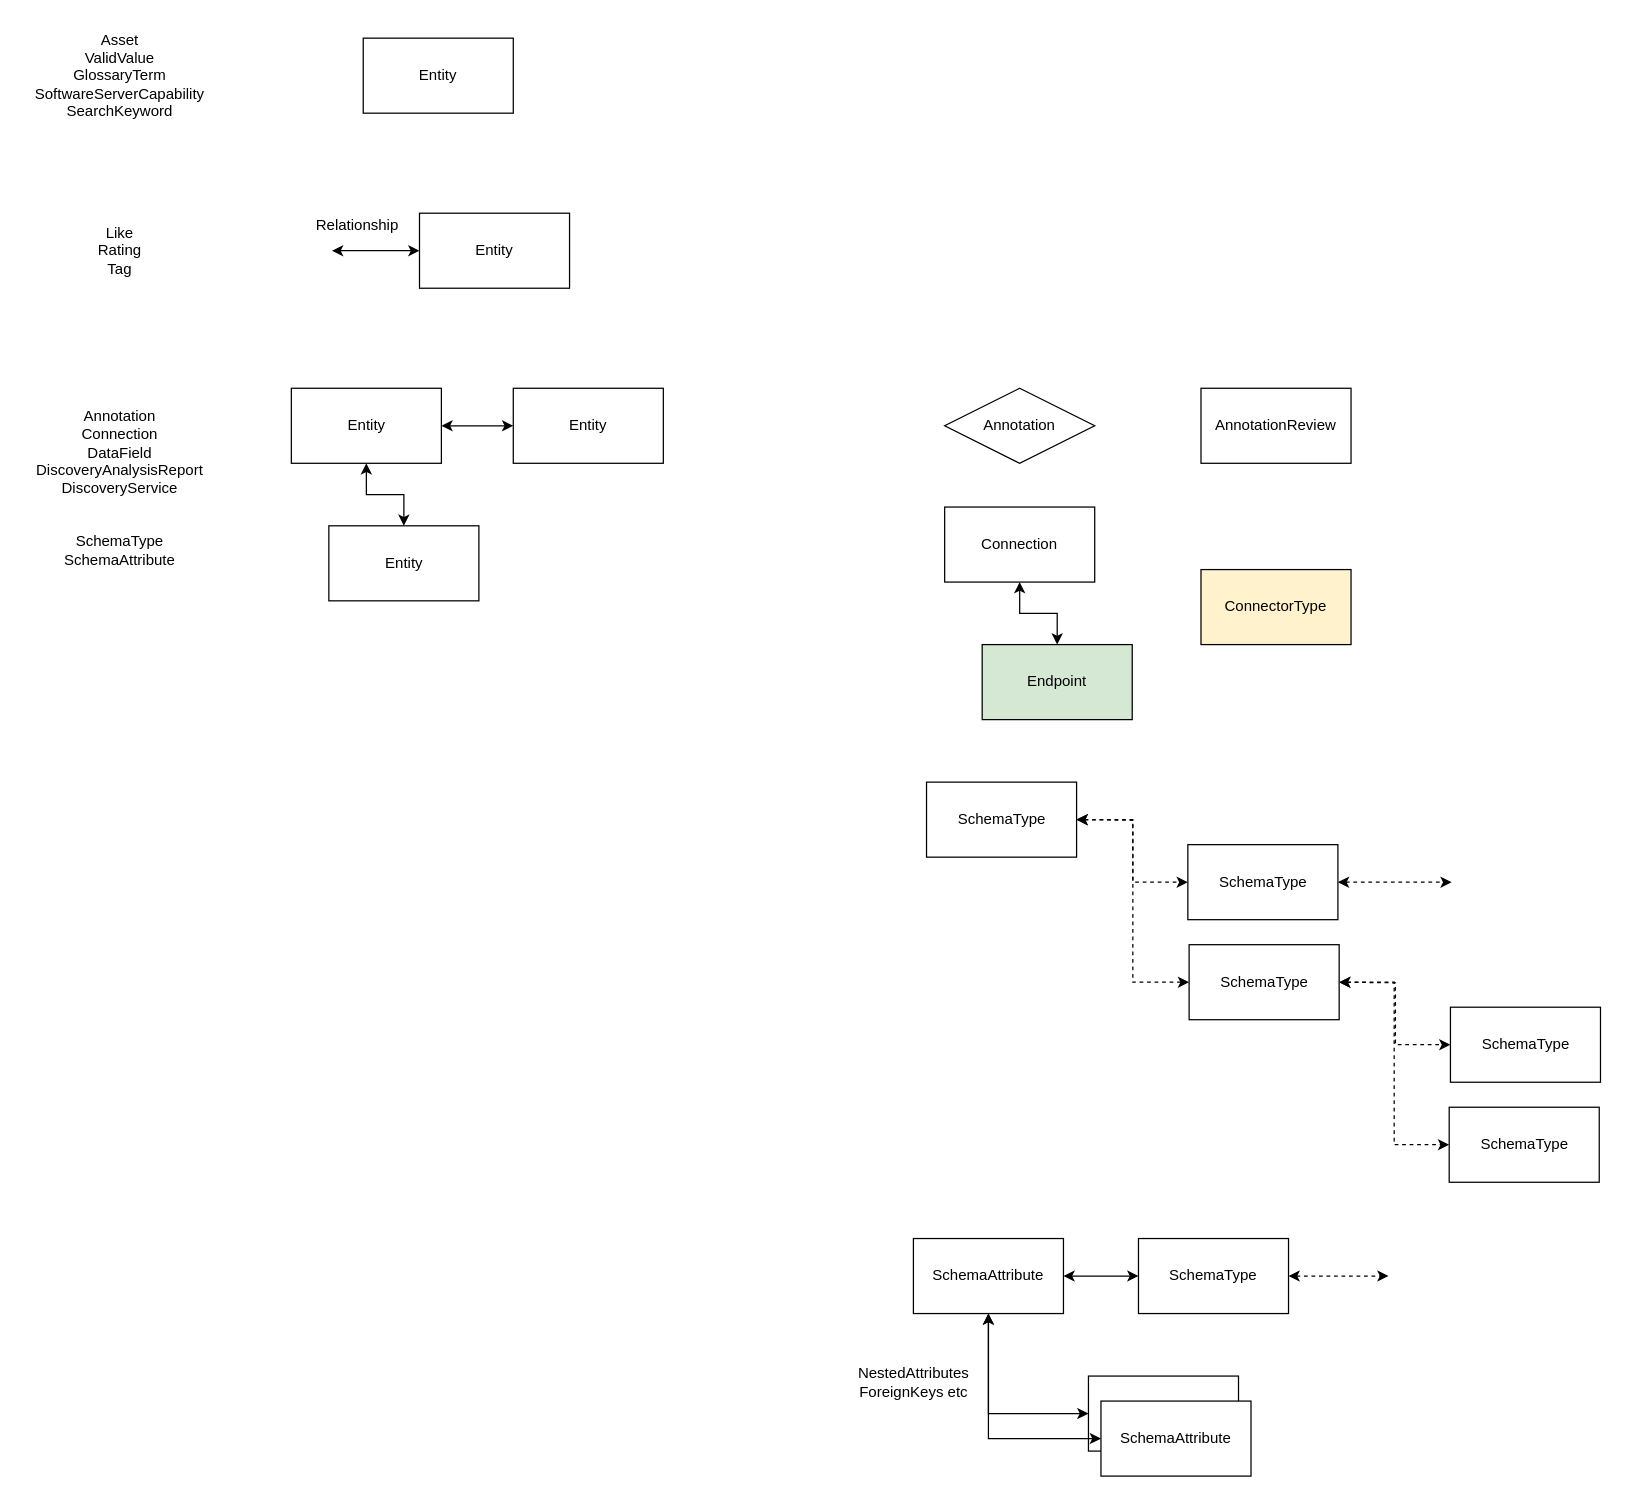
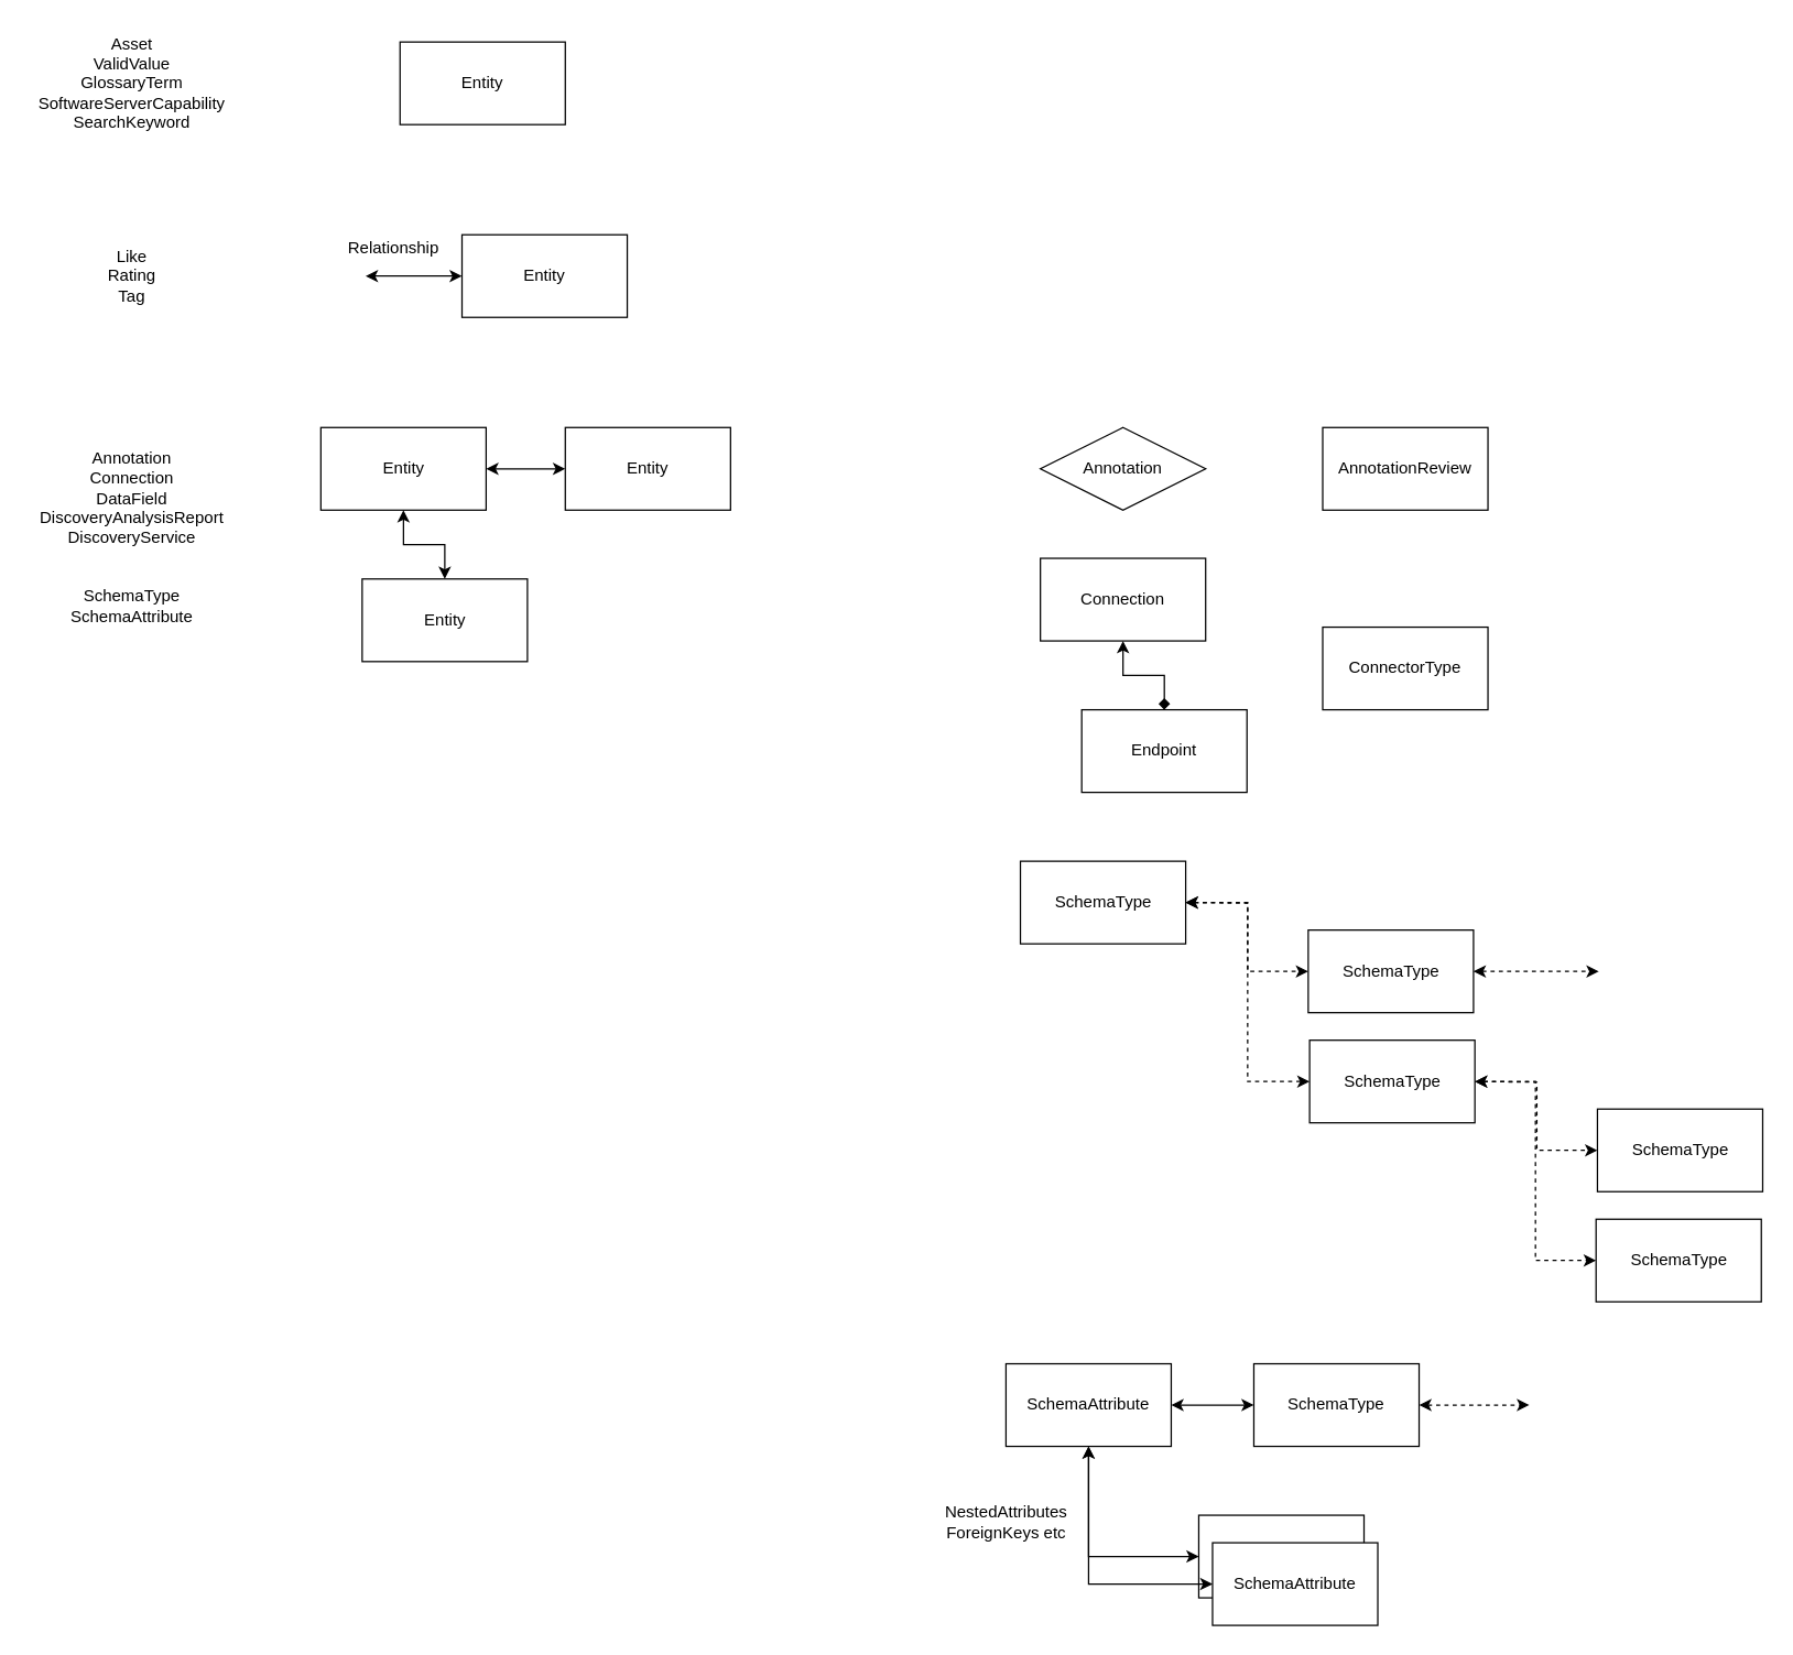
- <mxCell id="10" value="ConnectorType" style="rounded=0;whiteSpace=wrap;html=1;fillColor=#fff2cc;" vertex="1" parent="1"><mxGeometry x="960" y="455" width="120" height="60" as="geometry" /></mxCell>
+ <mxCell id="10" value="ConnectorType" style="rounded=0;whiteSpace=wrap;html=1;" vertex="1" parent="1"><mxGeometry x="960" y="455" width="120" height="60" as="geometry" /></mxCell>
- <mxCell id="7" style="edgeStyle=orthogonalEdgeStyle;rounded=0;orthogonalLoop=1;jettySize=auto;html=1;exitX=0.5;exitY=1;exitDx=0;exitDy=0;entryX=0.5;entryY=0;entryDx=0;entryDy=0;startArrow=classic;startFill=1;" edge="1" parent="1" source="8" target="11"><mxGeometry relative="1" as="geometry" /></mxCell>
+ <mxCell id="7" style="edgeStyle=orthogonalEdgeStyle;rounded=0;orthogonalLoop=1;jettySize=auto;html=1;exitX=0.5;exitY=1;exitDx=0;exitDy=0;entryX=0.5;entryY=0;entryDx=0;entryDy=0;startArrow=classic;startFill=1;endArrow=diamond;" edge="1" parent="1" source="8" target="11"><mxGeometry relative="1" as="geometry" /></mxCell>
- <mxCell id="11" value="Endpoint" style="rounded=0;whiteSpace=wrap;html=1;fillColor=#d5e8d4;" vertex="1" parent="1"><mxGeometry x="785" y="515" width="120" height="60" as="geometry" /></mxCell>
+ <mxCell id="11" value="Endpoint" style="rounded=0;whiteSpace=wrap;html=1;" vertex="1" parent="1"><mxGeometry x="785" y="515" width="120" height="60" as="geometry" /></mxCell>
